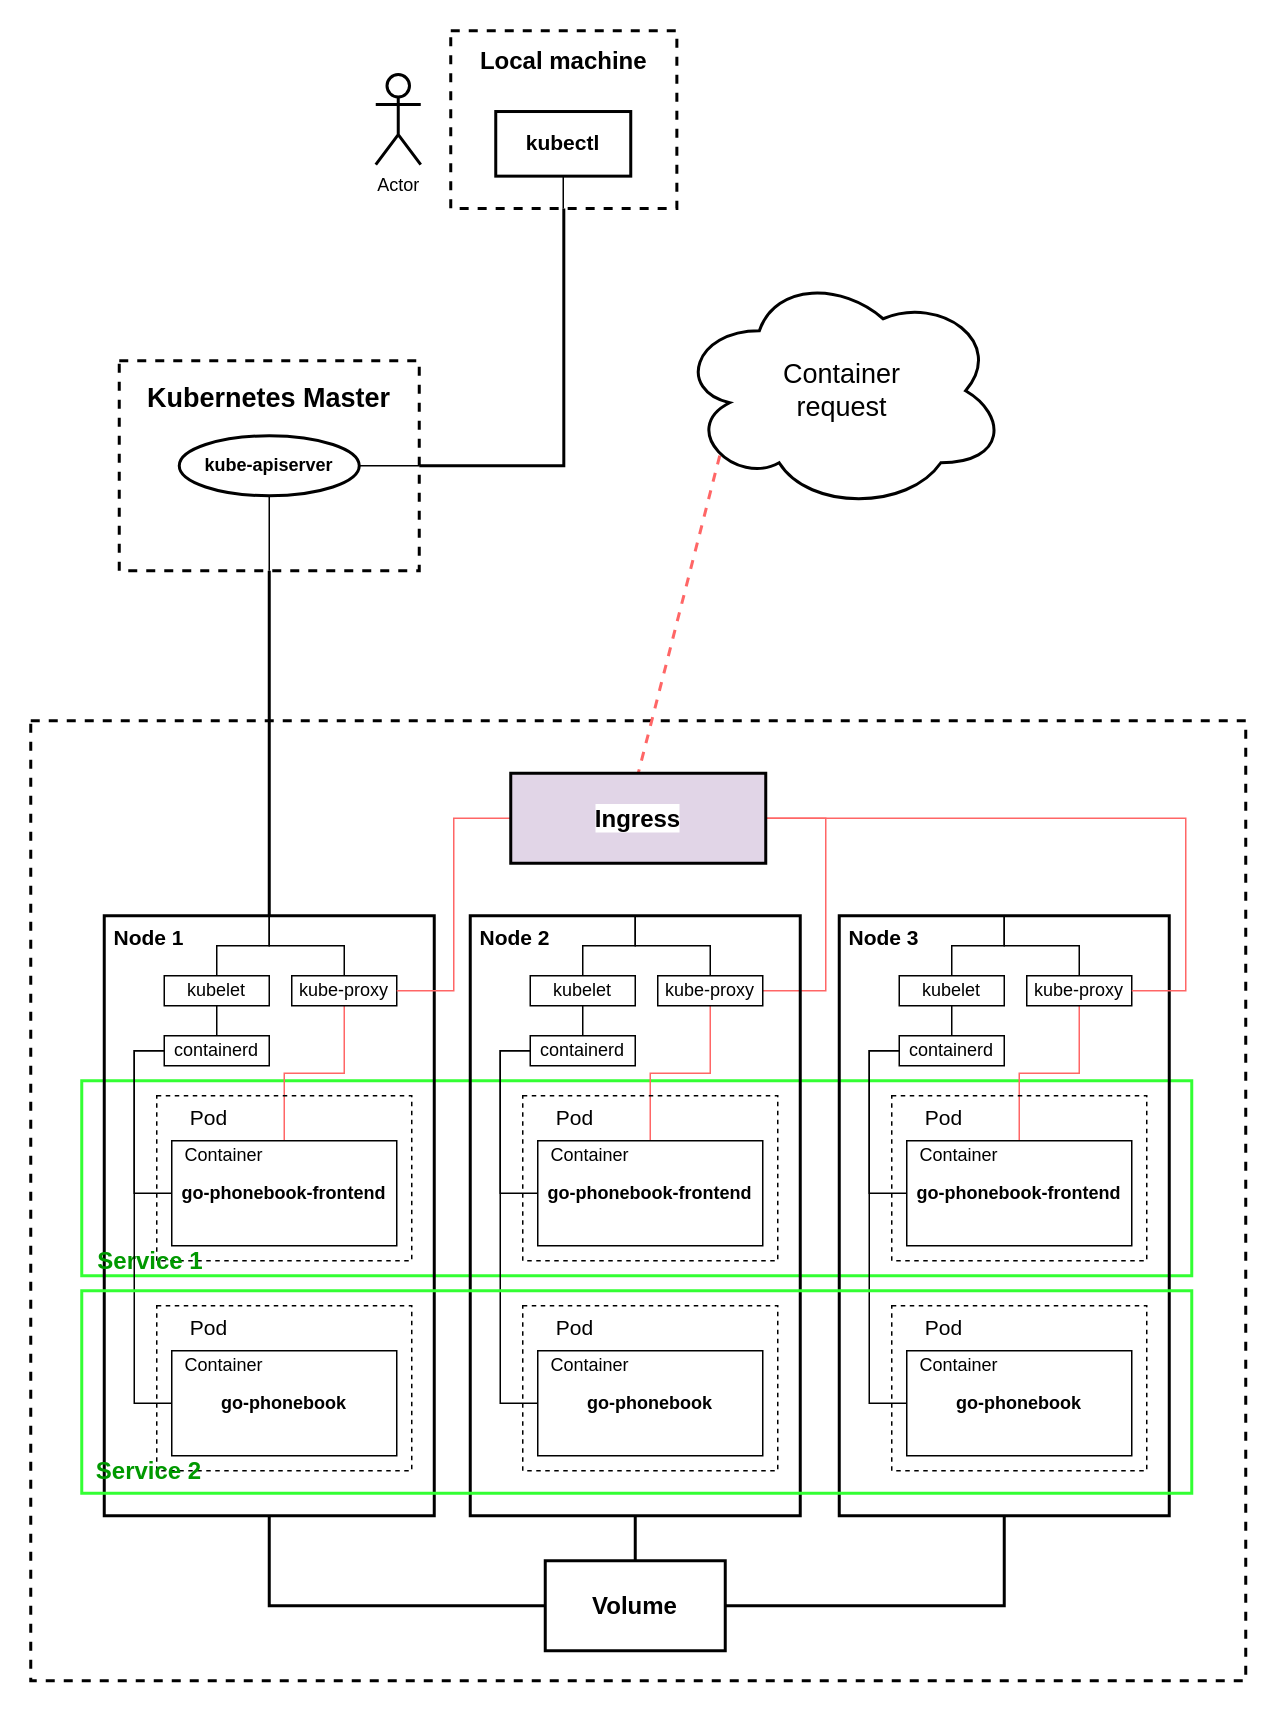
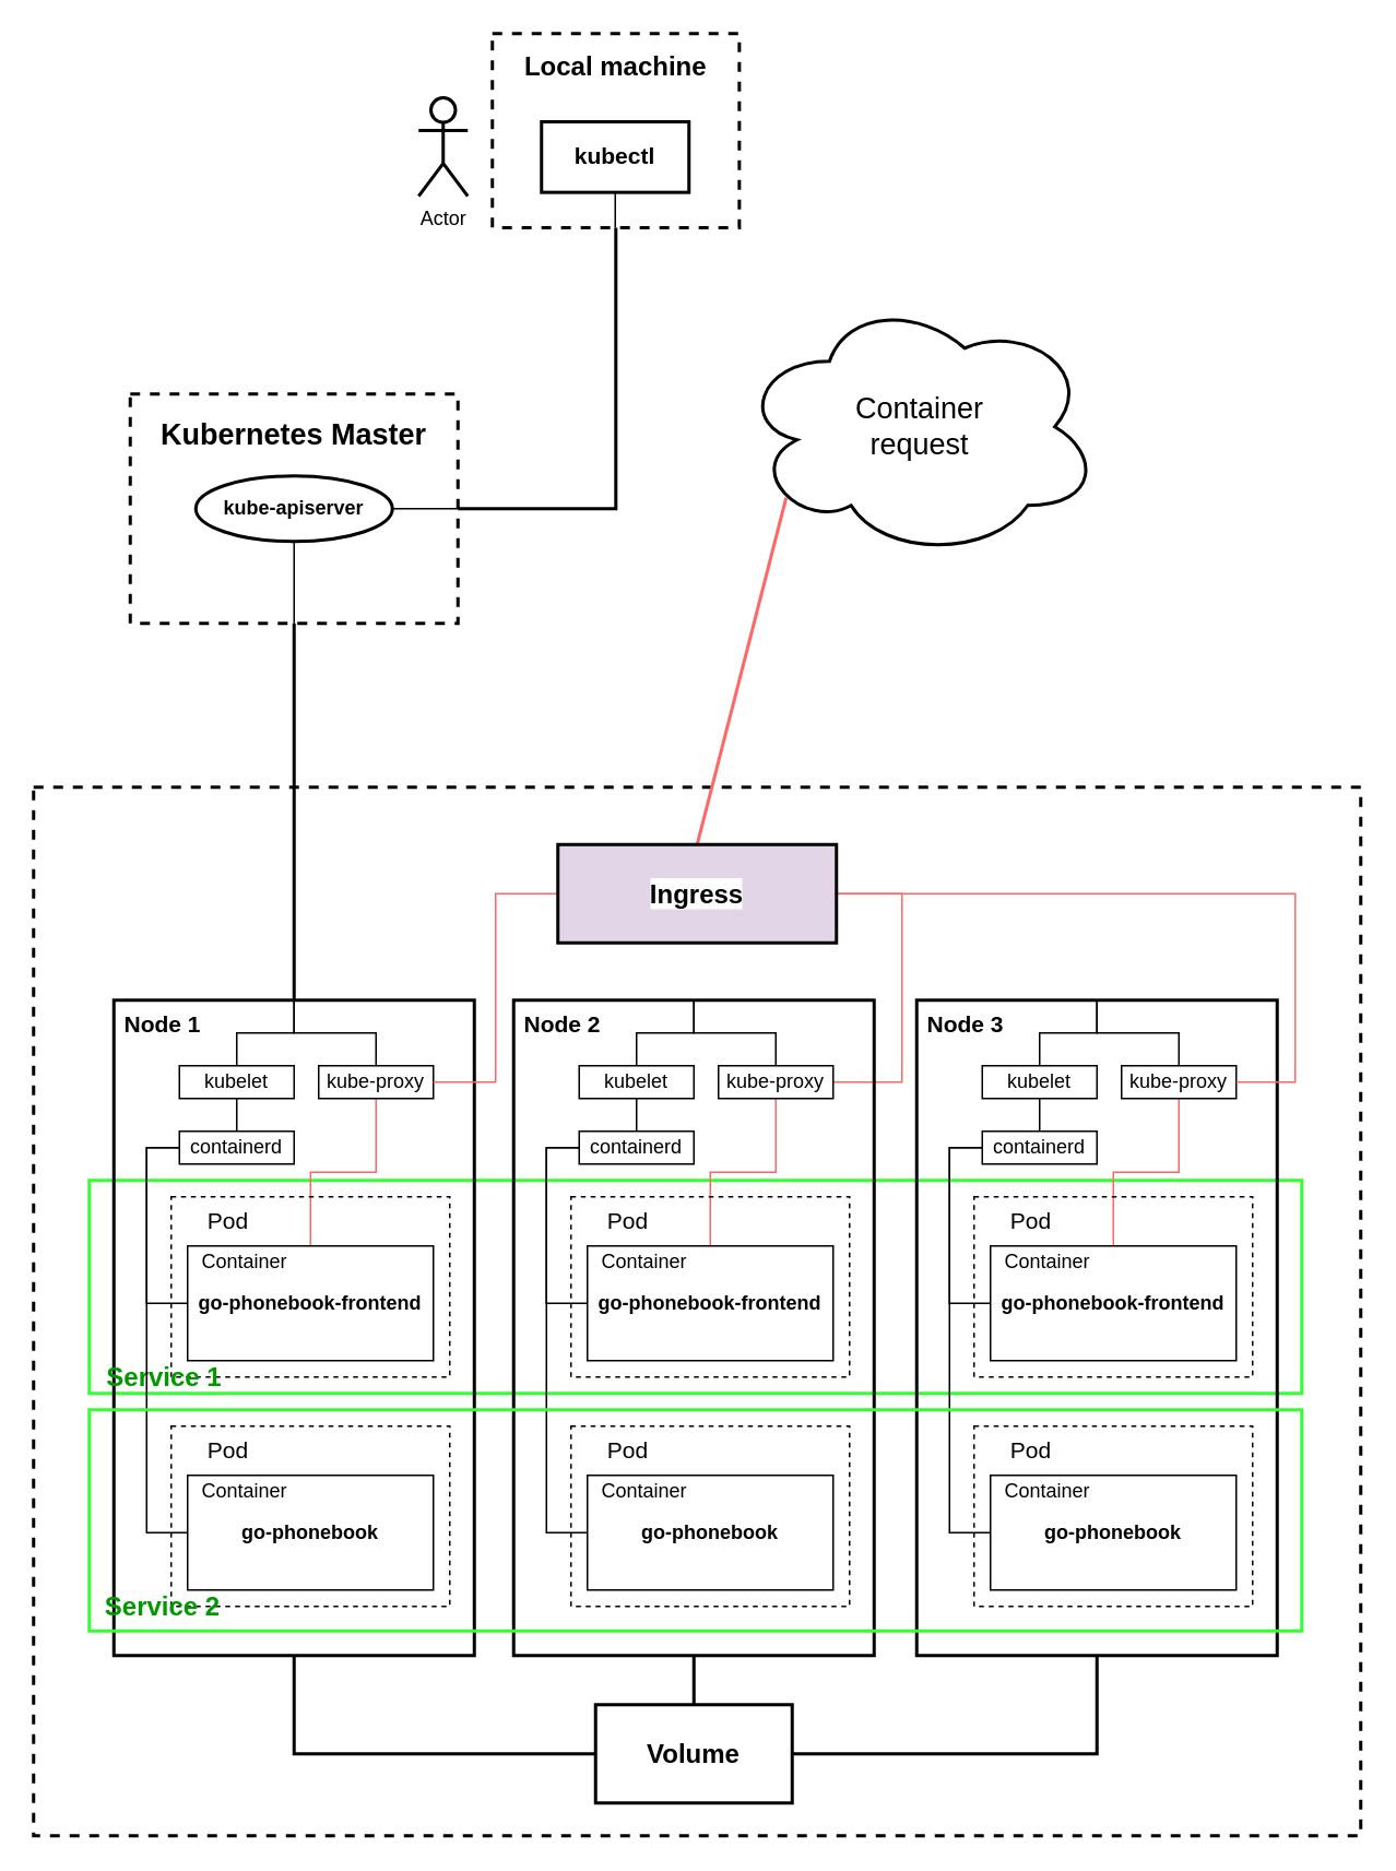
- <mxCell id="7" value="Actor" style="shape=umlActor;verticalLabelPosition=bottom;verticalAlign=top;html=1;outlineConnect=0;strokeWidth=2;" vertex="1" parent="6"><mxGeometry y="29.23" width="30" height="60" as="geometry" /></mxCell>
+ <mxCell id="7" value="Actor" style="shape=umlActor;verticalLabelPosition=bottom;verticalAlign=top;html=1;outlineConnect=0;strokeWidth=2;" vertex="1" parent="6"><mxGeometry x="5" y="39.23" width="30" height="60" as="geometry" /></mxCell>
- <mxCell id="4" style="edgeStyle=none;rounded=0;orthogonalLoop=1;jettySize=auto;html=1;entryX=0.5;entryY=0;entryDx=0;entryDy=0;startArrow=none;startFill=0;endArrow=none;endFill=0;strokeWidth=2;fontSize=16;fontColor=#000000;strokeColor=#FF6666;exitX=0.13;exitY=0.77;exitDx=0;exitDy=0;exitPerimeter=0;dashed=1;" edge="1" parent="1" source="5" target="74"><mxGeometry relative="1" as="geometry" /></mxCell>
+ <mxCell id="4" style="edgeStyle=none;rounded=0;orthogonalLoop=1;jettySize=auto;html=1;entryX=0.5;entryY=0;entryDx=0;entryDy=0;startArrow=none;startFill=0;endArrow=none;endFill=0;strokeWidth=2;fontSize=16;fontColor=#000000;strokeColor=#FF6666;exitX=0.13;exitY=0.77;exitDx=0;exitDy=0;exitPerimeter=0;" edge="1" parent="1" source="5" target="74"><mxGeometry relative="1" as="geometry" /></mxCell>
